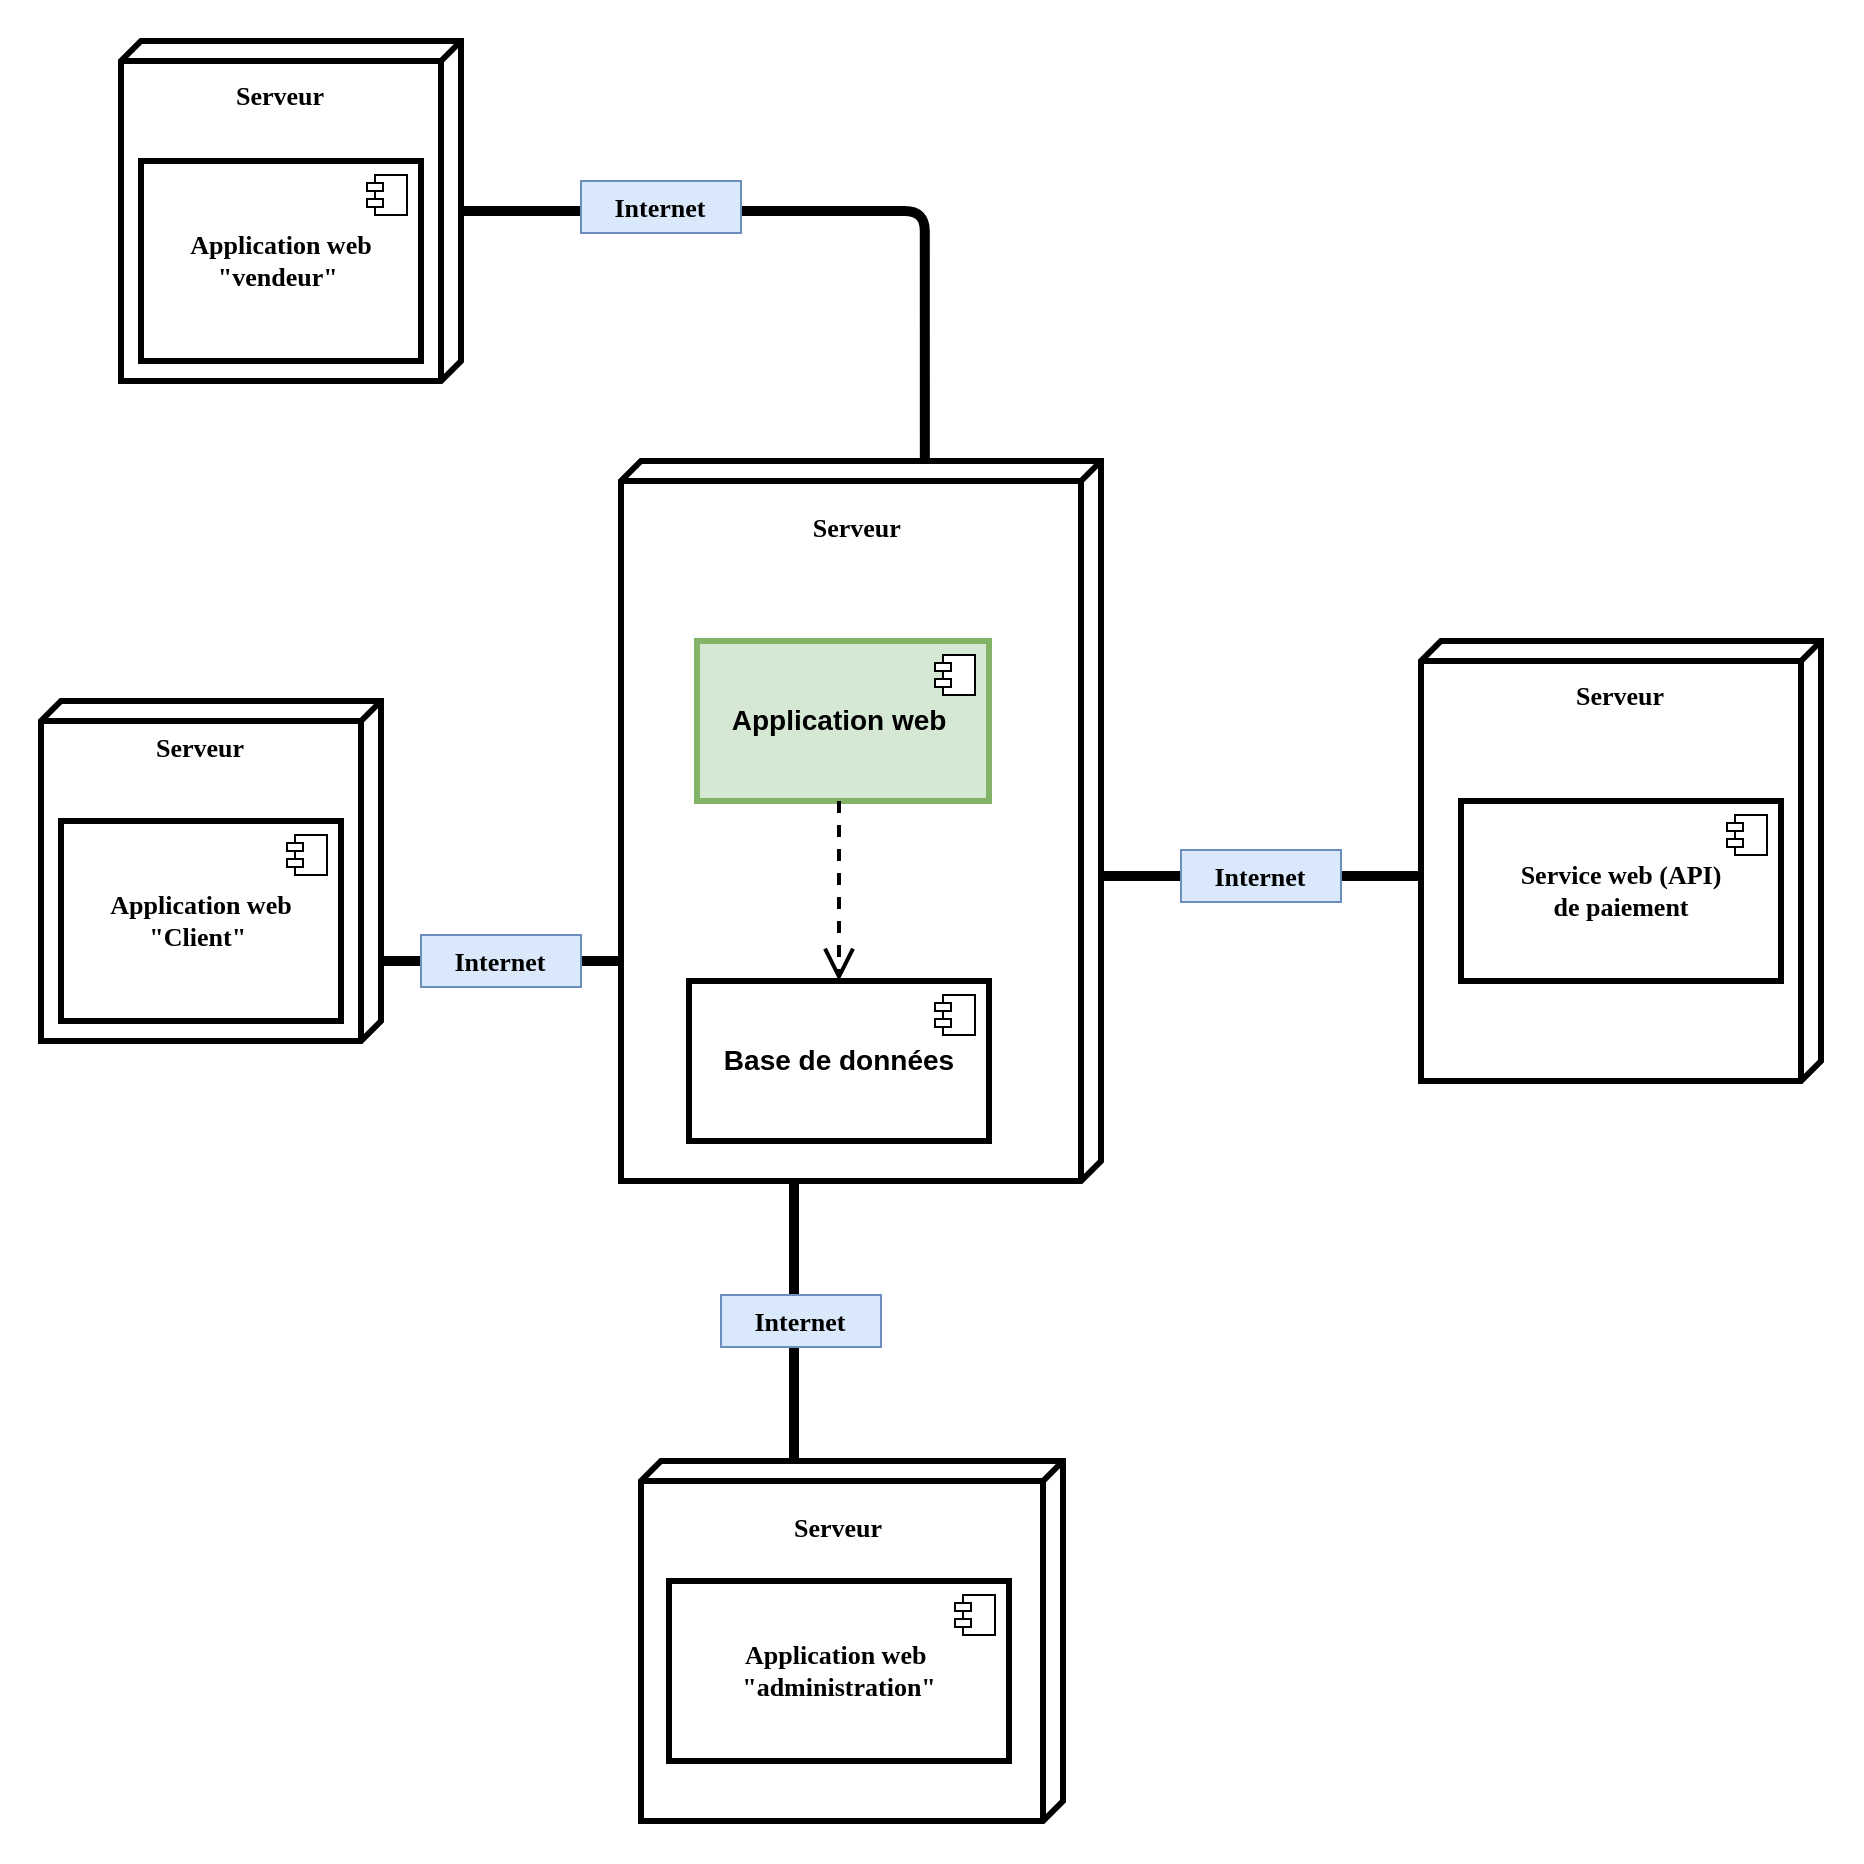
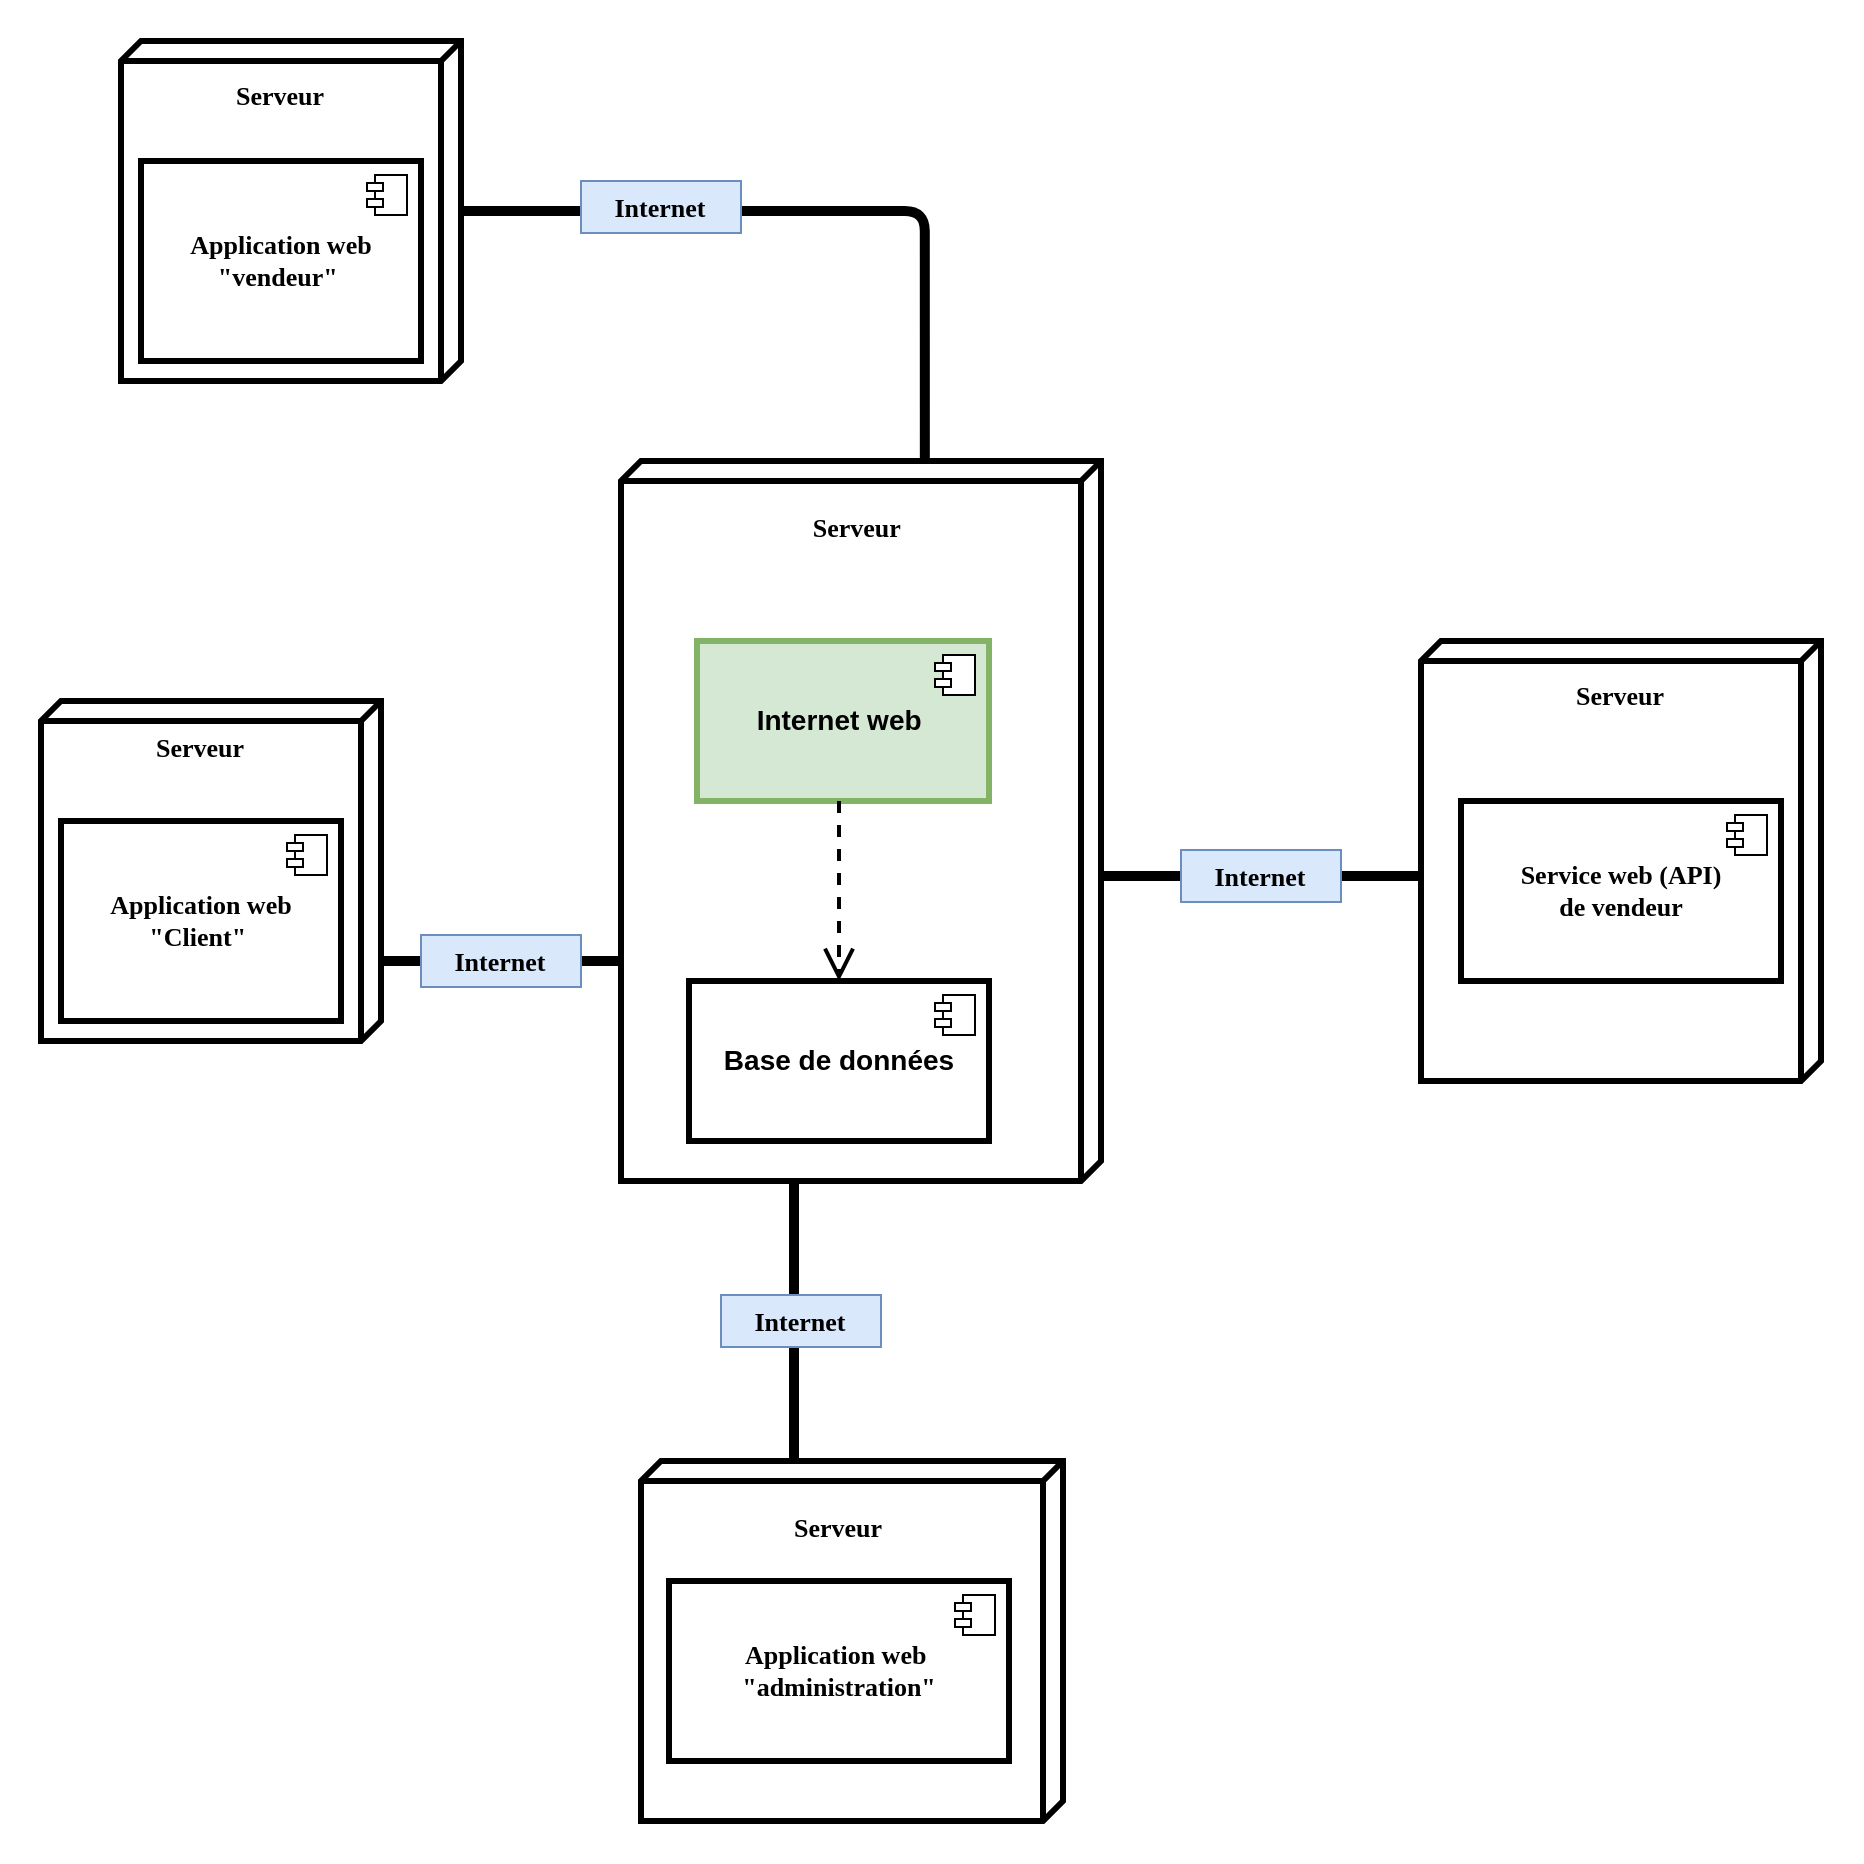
- <mxCell id="4" value="&lt;b&gt;&lt;font style=&quot;font-size: 14px&quot;&gt;Application web&amp;nbsp;&lt;/font&gt;&lt;/b&gt;" style="html=1;dropTarget=0;strokeWidth=3;fillColor=#d5e8d4;strokeColor=#82b366;" vertex="1" parent="1"><mxGeometry x="348" y="320" width="146" height="80" as="geometry" /></mxCell>
+ <mxCell id="4" value="&lt;b&gt;&lt;font style=&quot;font-size: 14px&quot;&gt;Internet web&amp;nbsp;&lt;/font&gt;&lt;/b&gt;" style="html=1;dropTarget=0;strokeWidth=3;fillColor=#d5e8d4;strokeColor=#82b366;" vertex="1" parent="1"><mxGeometry x="348" y="320" width="146" height="80" as="geometry" /></mxCell>
- <mxCell id="19" value="&lt;b&gt;Service web (API)&lt;br&gt;de paiement&lt;/b&gt;" style="html=1;dropTarget=0;strokeWidth=3;fontFamily=Verdana;fontSize=13;" vertex="1" parent="1"><mxGeometry x="730" y="400" width="160" height="90" as="geometry" /></mxCell>
+ <mxCell id="19" value="&lt;b&gt;Service web (API)&lt;br&gt;de vendeur&lt;/b&gt;" style="html=1;dropTarget=0;strokeWidth=3;fontFamily=Verdana;fontSize=13;" vertex="1" parent="1"><mxGeometry x="730" y="400" width="160" height="90" as="geometry" /></mxCell>
